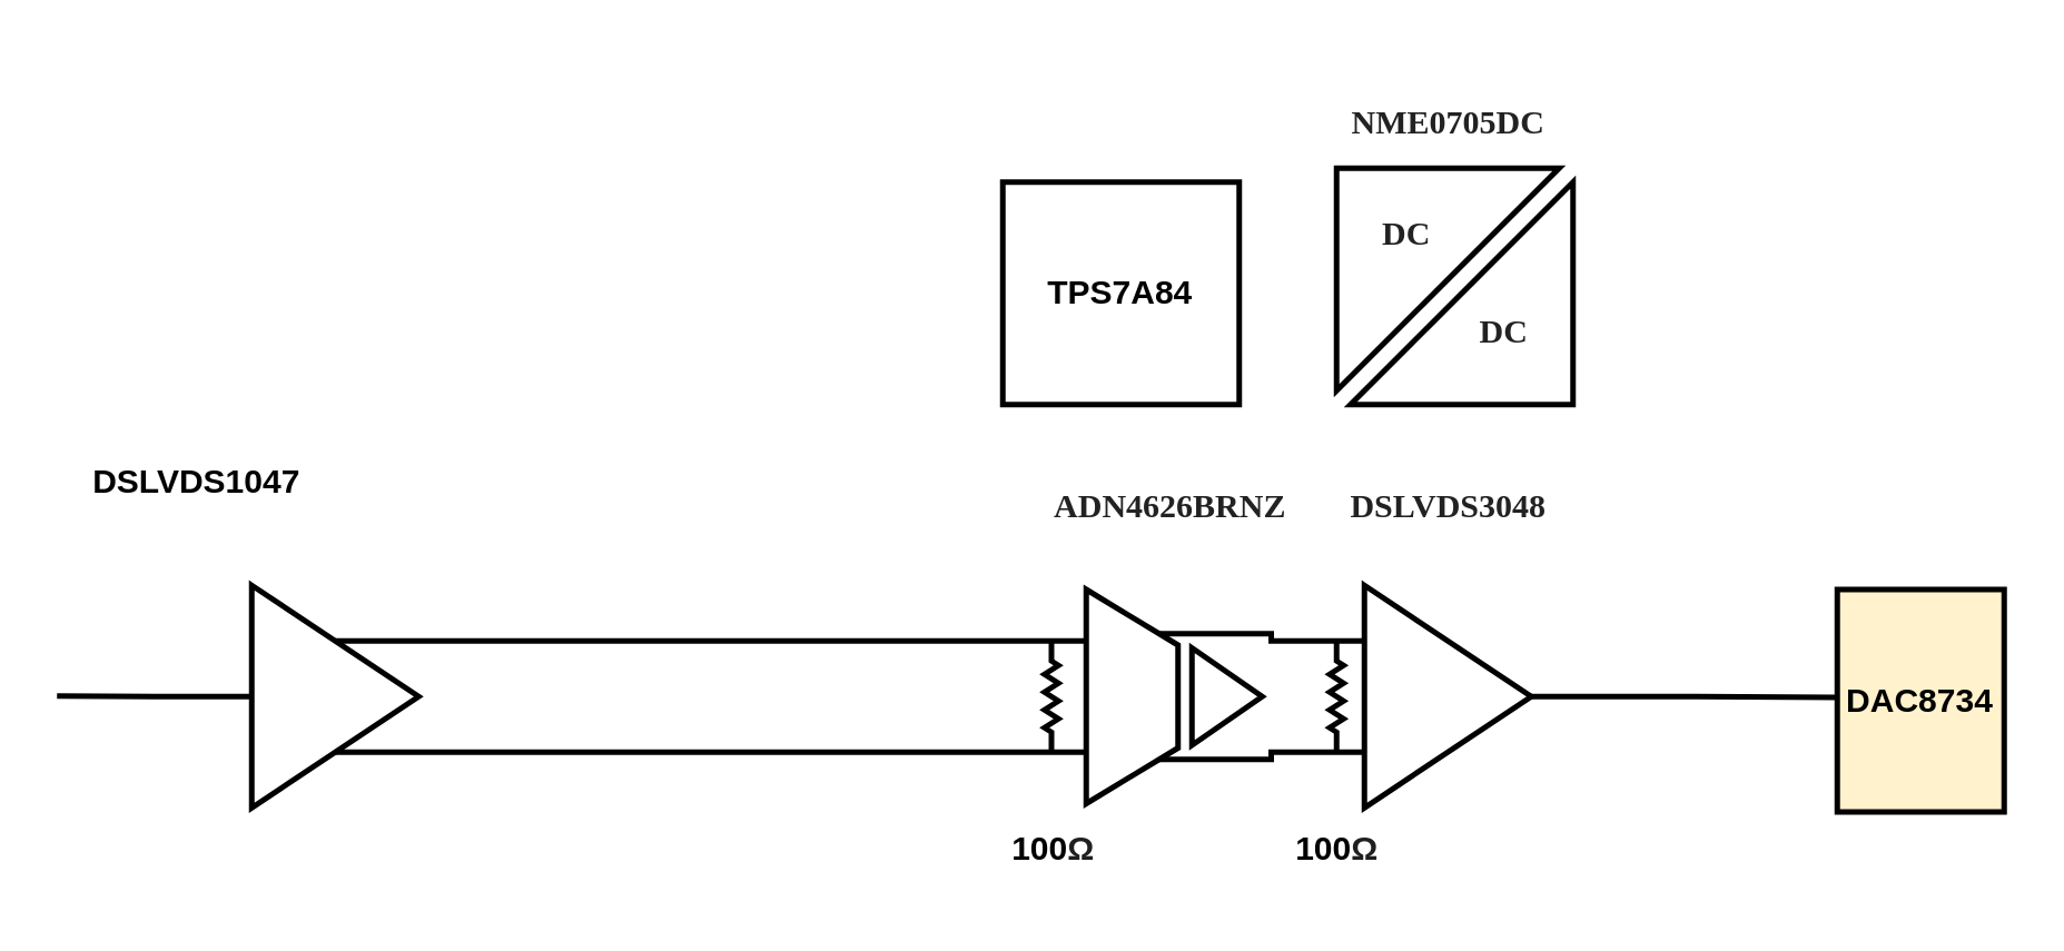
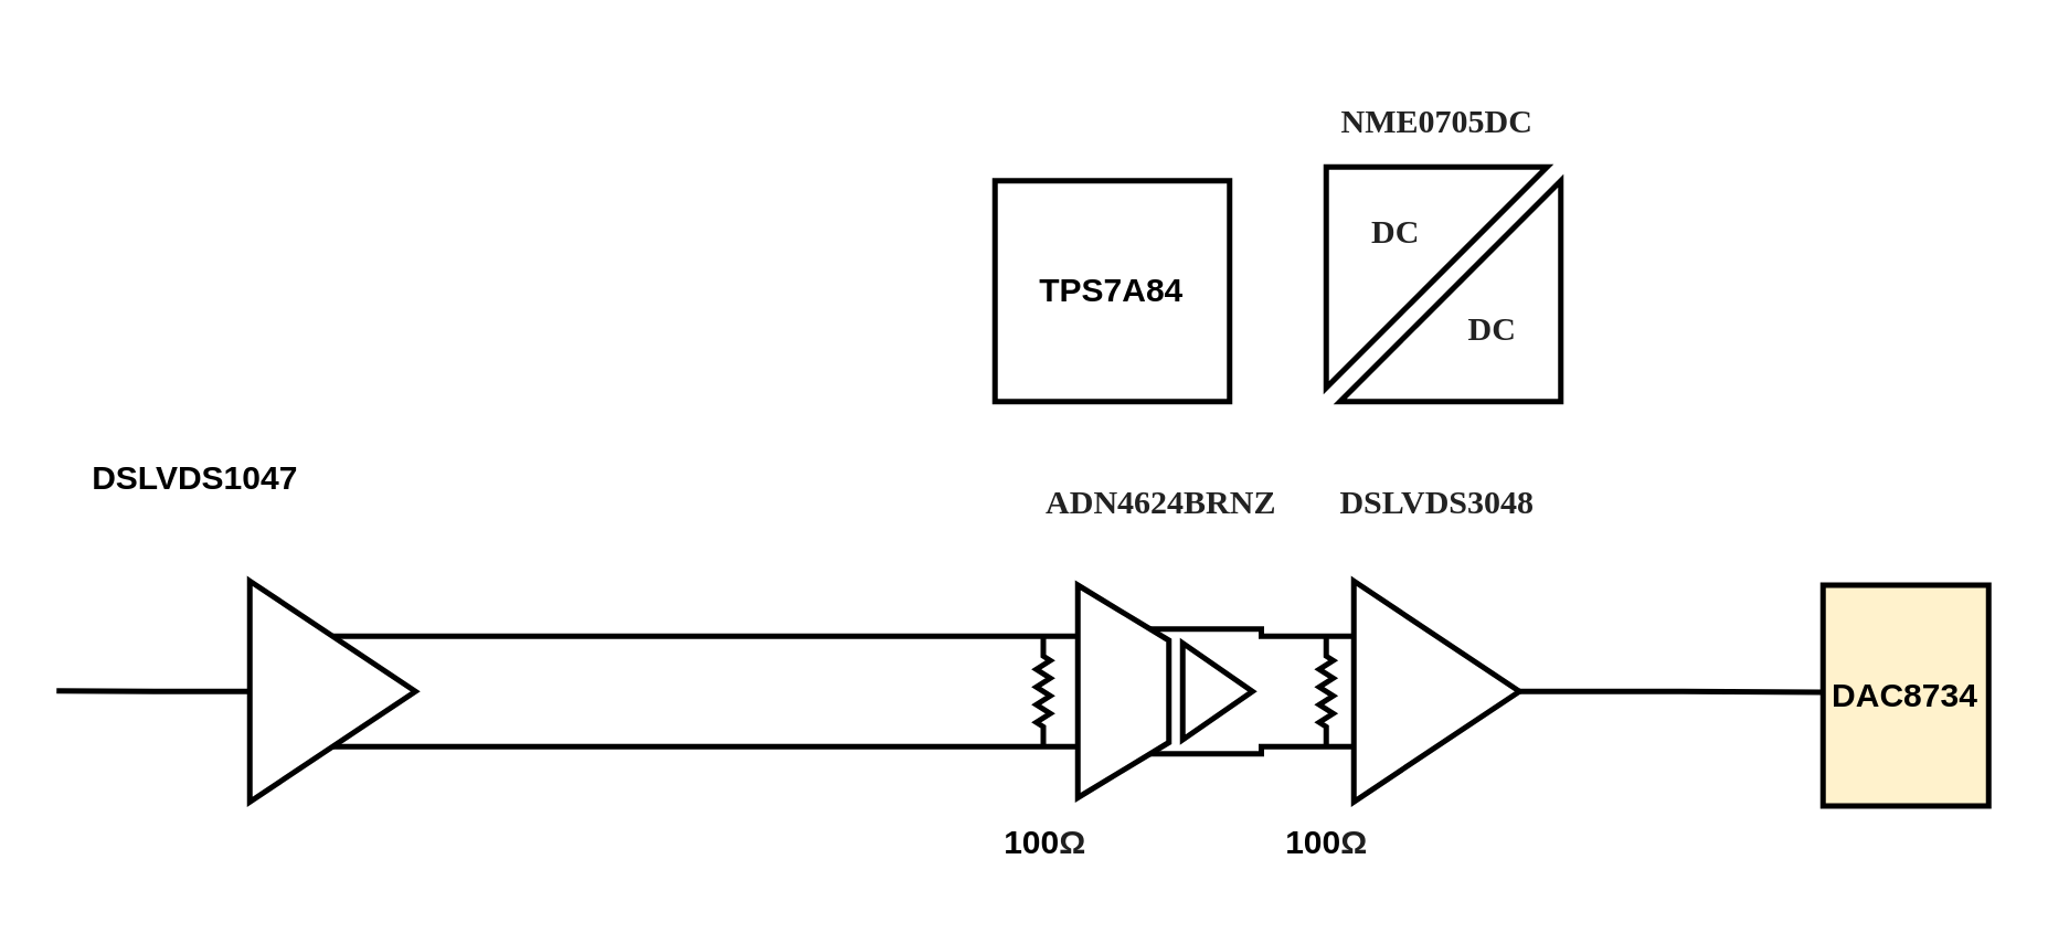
- <mxCell id="7" value="&lt;h1 style=&quot;margin: 0px; padding: 0px; border: 0px; outline: none; box-sizing: border-box; word-break: normal; color: rgb(34, 34, 34); font-family: ArialMT, &amp;quot;Microsoft YaHei&amp;quot;, PingFangSC, PingFangSC-Semibold, notosans; text-align: start; text-wrap: wrap; background-color: rgb(255, 255, 255);&quot; data-v-8943e312=&quot;&quot; class=&quot;text-16 text-222222 font-bold&quot;&gt;&lt;font style=&quot;font-size: 12px;&quot;&gt;ADN4626BRNZ&lt;/font&gt;&lt;/h1&gt;" style="text;html=1;align=center;verticalAlign=middle;resizable=0;points=[];autosize=1;strokeColor=none;fillColor=none;fontStyle=1" parent="1" vertex="1"><mxGeometry x="360" y="158" width="120" height="40" as="geometry" /></mxCell>
+ <mxCell id="7" value="&lt;h1 style=&quot;margin: 0px; padding: 0px; border: 0px; outline: none; box-sizing: border-box; word-break: normal; color: rgb(34, 34, 34); font-family: ArialMT, &amp;quot;Microsoft YaHei&amp;quot;, PingFangSC, PingFangSC-Semibold, notosans; text-align: start; text-wrap: wrap; background-color: rgb(255, 255, 255);&quot; data-v-8943e312=&quot;&quot; class=&quot;text-16 text-222222 font-bold&quot;&gt;&lt;font style=&quot;font-size: 12px;&quot;&gt;ADN4624BRNZ&lt;/font&gt;&lt;/h1&gt;" style="text;html=1;align=center;verticalAlign=middle;resizable=0;points=[];autosize=1;strokeColor=none;fillColor=none;fontStyle=1" parent="1" vertex="1"><mxGeometry x="360" y="158" width="120" height="40" as="geometry" /></mxCell>
